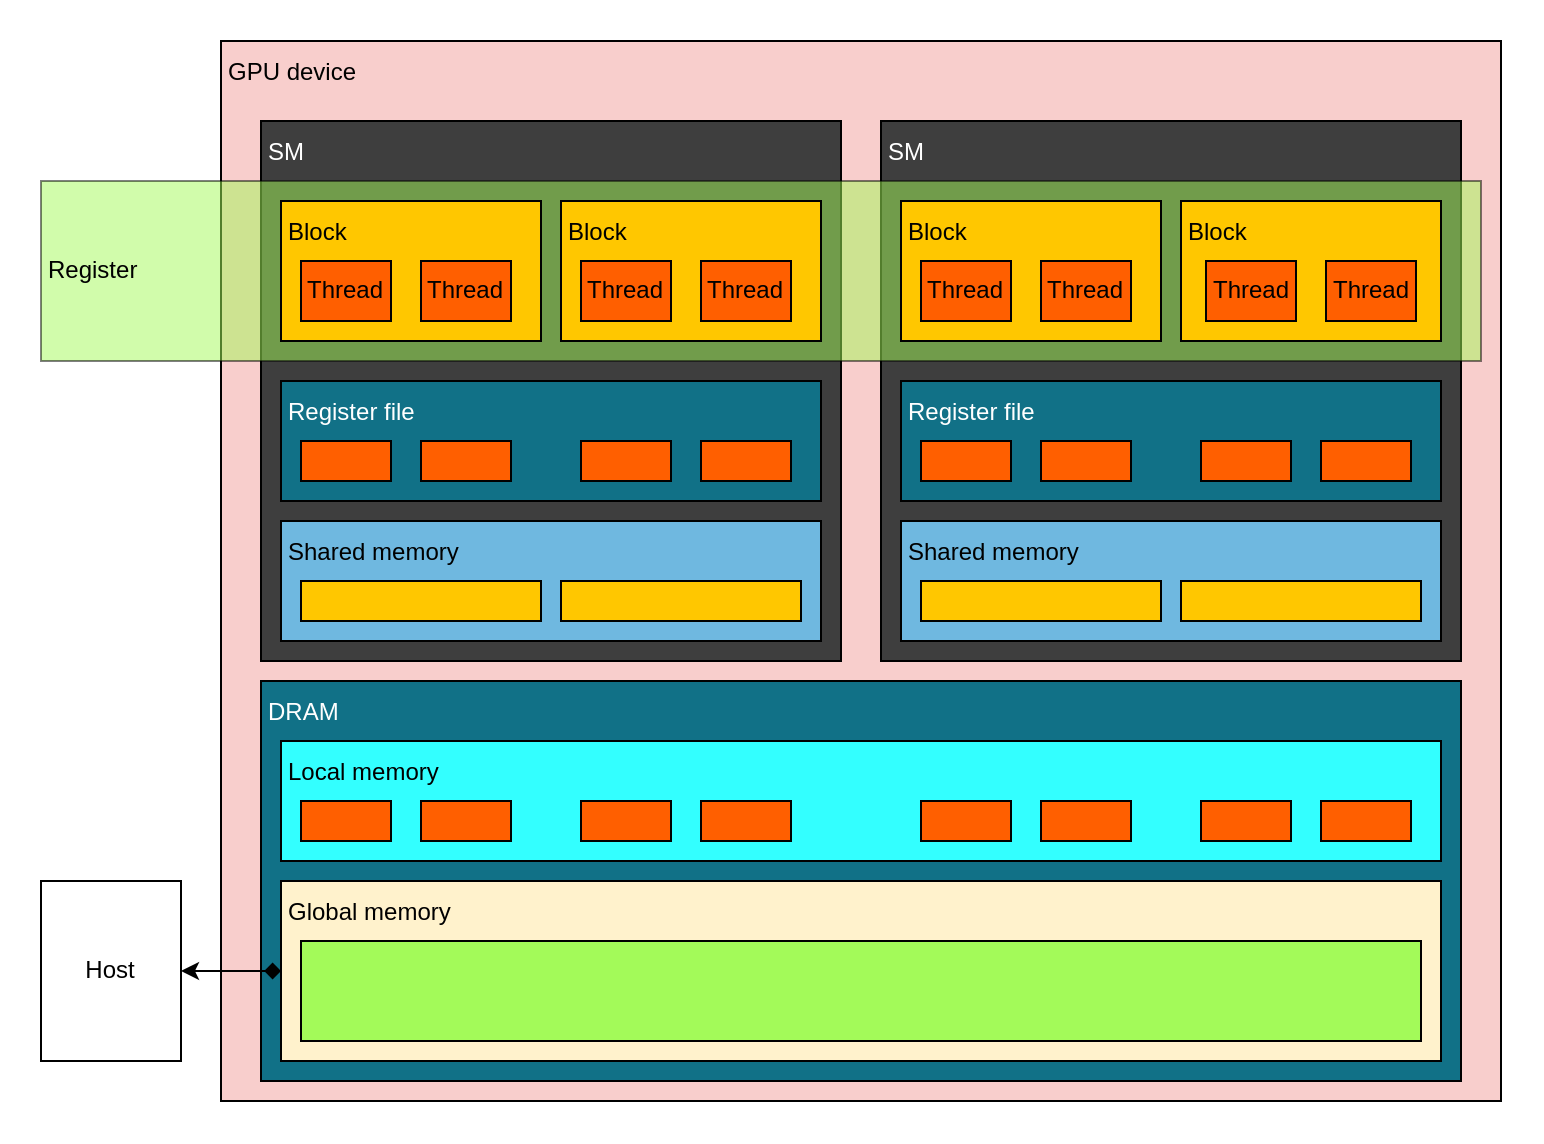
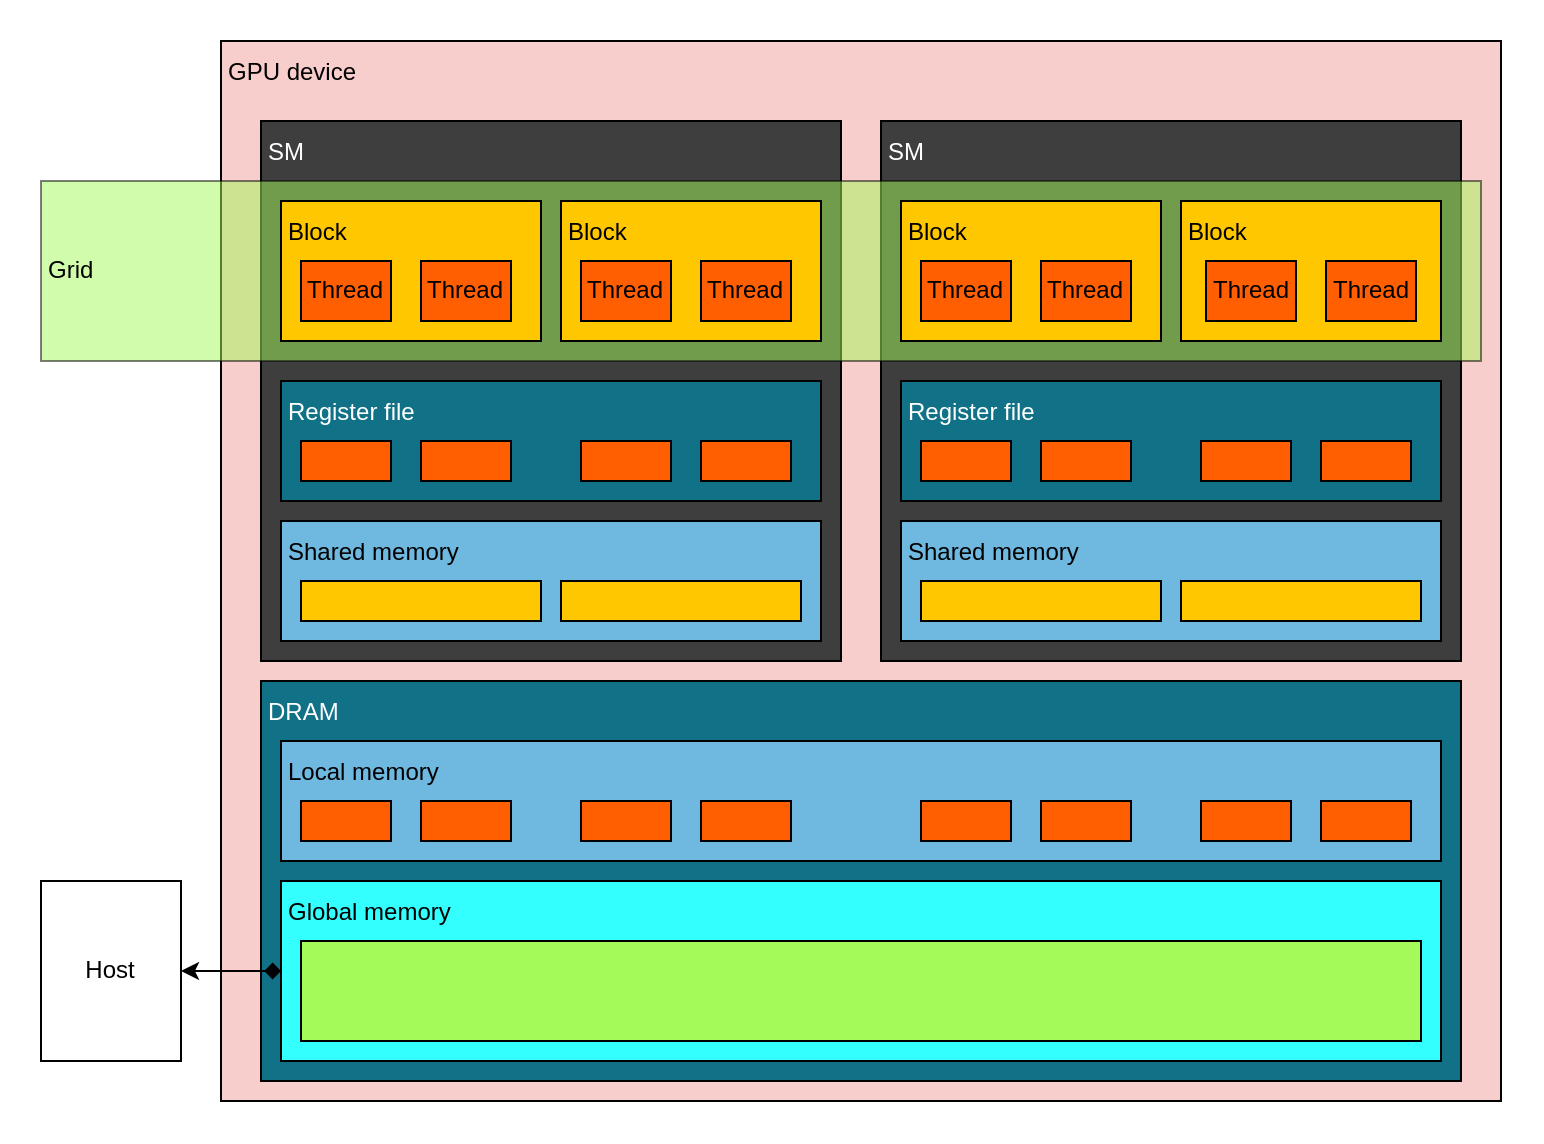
- <mxCell id="9" value="Register" style="rounded=0;whiteSpace=wrap;html=1;fontColor=#000000;fillColor=#a3fa59;strokeColor=default;opacity=50;align=left;spacing=4;" vertex="1" parent="1"><mxGeometry x="20" y="90" width="720" height="90" as="geometry" /></mxCell>
+ <mxCell id="9" value="Grid" style="rounded=0;whiteSpace=wrap;html=1;fontColor=#000000;fillColor=#a3fa59;strokeColor=default;opacity=50;align=left;spacing=4;" vertex="1" parent="1"><mxGeometry x="20" y="90" width="720" height="90" as="geometry" /></mxCell>
- <mxCell id="24" value="Local memory" style="rounded=0;whiteSpace=wrap;html=1;align=left;verticalAlign=top;fontColor=#000000;fillColor=#33FFFF;spacing=4;" vertex="1" parent="1"><mxGeometry x="140" y="370" width="580" height="60" as="geometry" /></mxCell>
+ <mxCell id="24" value="Local memory" style="rounded=0;whiteSpace=wrap;html=1;align=left;verticalAlign=top;fontColor=#000000;fillColor=#6fb8e0;spacing=4;" vertex="1" parent="1"><mxGeometry x="140" y="370" width="580" height="60" as="geometry" /></mxCell>
- <mxCell id="23" value="Global memory" style="rounded=0;whiteSpace=wrap;html=1;align=left;verticalAlign=top;fillColor=#fff2cc;fontColor=#000000;spacing=4;" vertex="1" parent="1"><mxGeometry x="140" y="440" width="580" height="90" as="geometry" /></mxCell>
+ <mxCell id="23" value="Global memory" style="rounded=0;whiteSpace=wrap;html=1;align=left;verticalAlign=top;fillColor=#33FFFF;fontColor=#000000;spacing=4;" vertex="1" parent="1"><mxGeometry x="140" y="440" width="580" height="90" as="geometry" /></mxCell>
